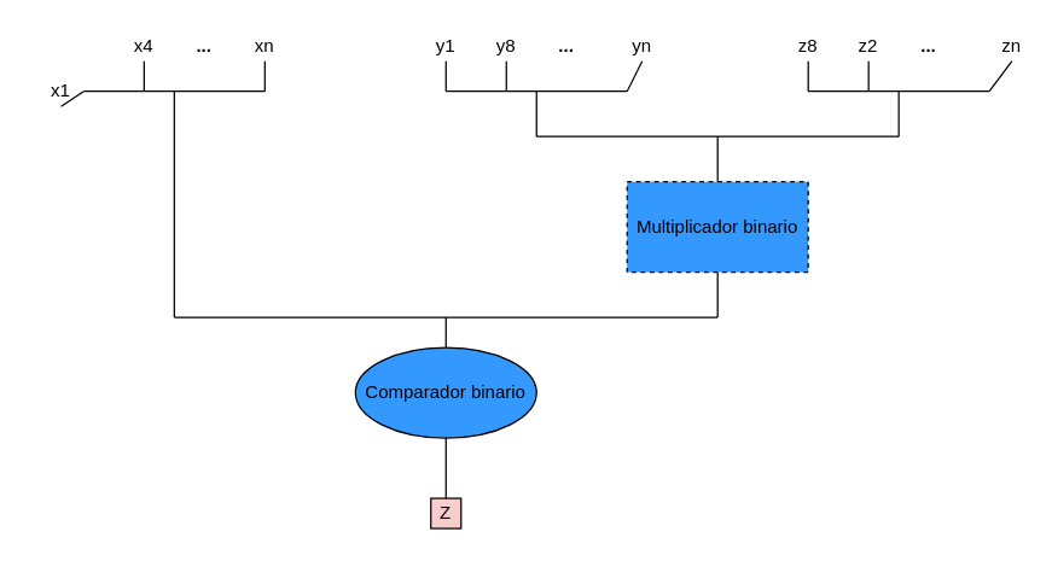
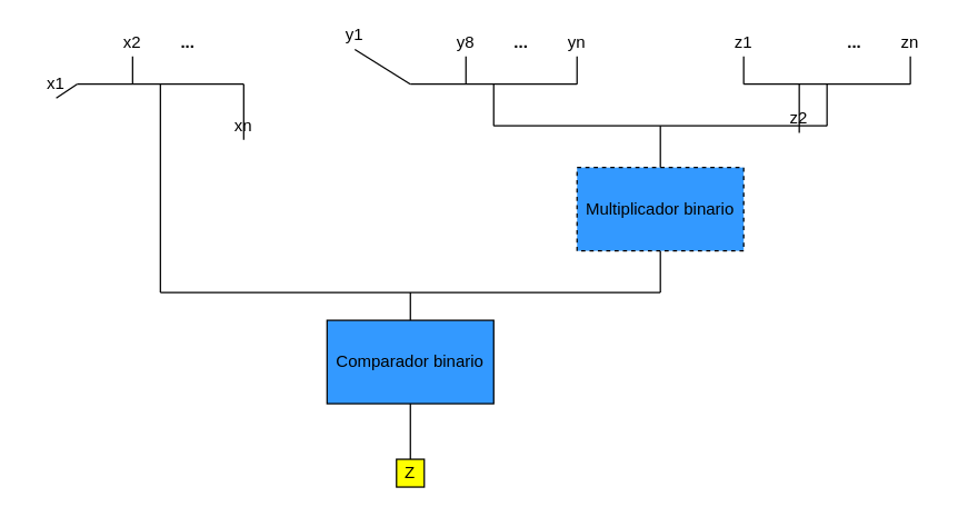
- <mxCell id="5" value="x4" style="text;html=1;strokeColor=none;fillColor=none;align=center;verticalAlign=middle;whiteSpace=wrap;rounded=0;" vertex="1" parent="1"><mxGeometry x="75" y="20" width="40" height="20" as="geometry" /></mxCell>
+ <mxCell id="5" value="x2" style="text;html=1;strokeColor=none;fillColor=none;align=center;verticalAlign=middle;whiteSpace=wrap;rounded=0;" vertex="1" parent="1"><mxGeometry x="75" y="20" width="40" height="20" as="geometry" /></mxCell>
- <mxCell id="7" value="xn" style="text;html=1;strokeColor=none;fillColor=none;align=center;verticalAlign=middle;whiteSpace=wrap;rounded=0;" vertex="1" parent="1"><mxGeometry x="155" y="20" width="40" height="20" as="geometry" /></mxCell>
+ <mxCell id="7" value="xn" style="text;html=1;strokeColor=none;fillColor=none;align=center;verticalAlign=middle;whiteSpace=wrap;rounded=0;" vertex="1" parent="1"><mxGeometry x="155" y="80" width="40" height="20" as="geometry" /></mxCell>
- <mxCell id="17" value="y1" style="text;html=1;strokeColor=none;fillColor=none;align=center;verticalAlign=middle;whiteSpace=wrap;rounded=0;" vertex="1" parent="1"><mxGeometry x="275" y="20" width="40" height="20" as="geometry" /></mxCell>
+ <mxCell id="17" value="y1" style="text;html=1;strokeColor=none;fillColor=none;align=center;verticalAlign=middle;whiteSpace=wrap;rounded=0;" vertex="1" parent="1"><mxGeometry x="235" y="15" width="40" height="20" as="geometry" /></mxCell>
- <mxCell id="21" value="yn" style="text;html=1;strokeColor=none;fillColor=none;align=center;verticalAlign=middle;whiteSpace=wrap;rounded=0;" vertex="1" parent="1"><mxGeometry x="405" y="20" width="40" height="20" as="geometry" /></mxCell>
+ <mxCell id="21" value="yn" style="text;html=1;strokeColor=none;fillColor=none;align=center;verticalAlign=middle;whiteSpace=wrap;rounded=0;" vertex="1" parent="1"><mxGeometry x="395" y="20" width="40" height="20" as="geometry" /></mxCell>
- <mxCell id="25" value="z8" style="text;html=1;strokeColor=none;fillColor=none;align=center;verticalAlign=middle;whiteSpace=wrap;rounded=0;" vertex="1" parent="1"><mxGeometry x="515" y="20" width="40" height="20" as="geometry" /></mxCell>
+ <mxCell id="25" value="z1" style="text;html=1;strokeColor=none;fillColor=none;align=center;verticalAlign=middle;whiteSpace=wrap;rounded=0;" vertex="1" parent="1"><mxGeometry x="515" y="20" width="40" height="20" as="geometry" /></mxCell>
- <mxCell id="27" value="z2" style="text;html=1;strokeColor=none;fillColor=none;align=center;verticalAlign=middle;whiteSpace=wrap;rounded=0;" vertex="1" parent="1"><mxGeometry x="555" y="20" width="40" height="20" as="geometry" /></mxCell>
+ <mxCell id="27" value="z2" style="text;html=1;strokeColor=none;fillColor=none;align=center;verticalAlign=middle;whiteSpace=wrap;rounded=0;" vertex="1" parent="1"><mxGeometry x="555" y="75" width="40" height="20" as="geometry" /></mxCell>
- <mxCell id="29" value="zn" style="text;html=1;strokeColor=none;fillColor=none;align=center;verticalAlign=middle;whiteSpace=wrap;rounded=0;" vertex="1" parent="1"><mxGeometry x="650" y="20" width="40" height="20" as="geometry" /></mxCell>
+ <mxCell id="29" value="zn" style="text;html=1;strokeColor=none;fillColor=none;align=center;verticalAlign=middle;whiteSpace=wrap;rounded=0;" vertex="1" parent="1"><mxGeometry x="635" y="20" width="40" height="20" as="geometry" /></mxCell>
- <mxCell id="11" value="Comparador binario" style="ellipse;whiteSpace=wrap;html=1;fillColor=#3399FF;" vertex="1" parent="1"><mxGeometry x="235" y="230" width="120" height="60" as="geometry" /></mxCell>
+ <mxCell id="11" value="Comparador binario" style="rounded=0;whiteSpace=wrap;html=1;fillColor=#3399FF;" vertex="1" parent="1"><mxGeometry x="235" y="230" width="120" height="60" as="geometry" /></mxCell>
- <mxCell id="37" value="Z" style="rounded=0;whiteSpace=wrap;html=1;fillColor=#f8cecc;" vertex="1" parent="1"><mxGeometry x="285" y="330" width="20" height="20" as="geometry" /></mxCell>
+ <mxCell id="37" value="Z" style="rounded=0;whiteSpace=wrap;html=1;fillColor=#FFFF00;" vertex="1" parent="1"><mxGeometry x="285" y="330" width="20" height="20" as="geometry" /></mxCell>
